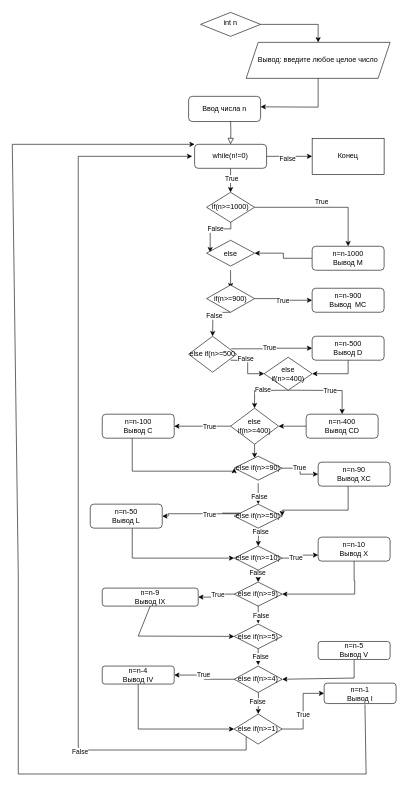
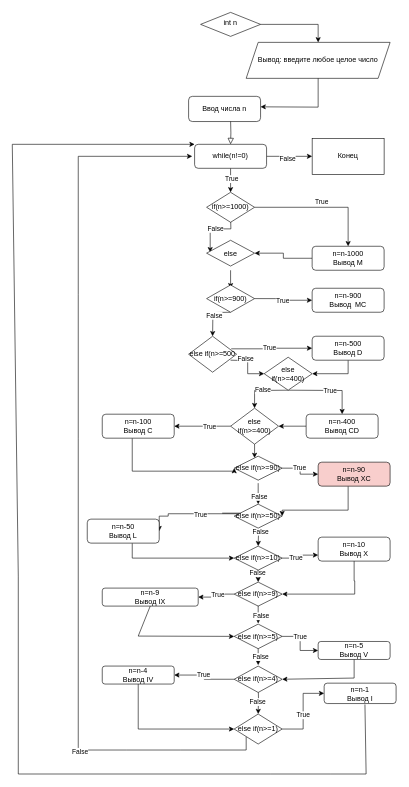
- <mxCell id="45" value="n=n-90&lt;div&gt;Вывод XC&lt;/div&gt;" style="rounded=1;whiteSpace=wrap;html=1;" parent="1" vertex="1"><mxGeometry x="530" y="770" width="120" height="40" as="geometry" /></mxCell>
+ <mxCell id="45" value="n=n-90&lt;div&gt;Вывод XC&lt;/div&gt;" style="rounded=1;whiteSpace=wrap;html=1;fillColor=#f8cecc;" parent="1" vertex="1"><mxGeometry x="530" y="770" width="120" height="40" as="geometry" /></mxCell>
- <mxCell id="51" value="n=n-50&lt;div&gt;Вывод L&lt;/div&gt;" style="rounded=1;whiteSpace=wrap;html=1;" parent="1" vertex="1"><mxGeometry x="150" y="840" width="120" height="40" as="geometry" /></mxCell>
+ <mxCell id="51" value="n=n-50&lt;div&gt;Вывод L&lt;/div&gt;" style="rounded=1;whiteSpace=wrap;html=1;" parent="1" vertex="1"><mxGeometry x="145" y="865" width="120" height="40" as="geometry" /></mxCell>
+ <mxCell id="63" style="edgeStyle=orthogonalEdgeStyle;rounded=0;orthogonalLoop=1;jettySize=auto;html=1;exitX=1;exitY=0.5;exitDx=0;exitDy=0;" parent="1" source="90" target="68" edge="1"><mxGeometry relative="1" as="geometry"><mxPoint x="490" y="1054" as="sourcePoint" /></mxGeometry></mxCell>
+ <mxCell id="64" value="True" style="edgeLabel;html=1;align=center;verticalAlign=middle;resizable=0;points=[];" parent="63" vertex="1" connectable="0"><mxGeometry x="-0.25" y="-1" relative="1" as="geometry"><mxPoint as="offset" /></mxGeometry></mxCell>
